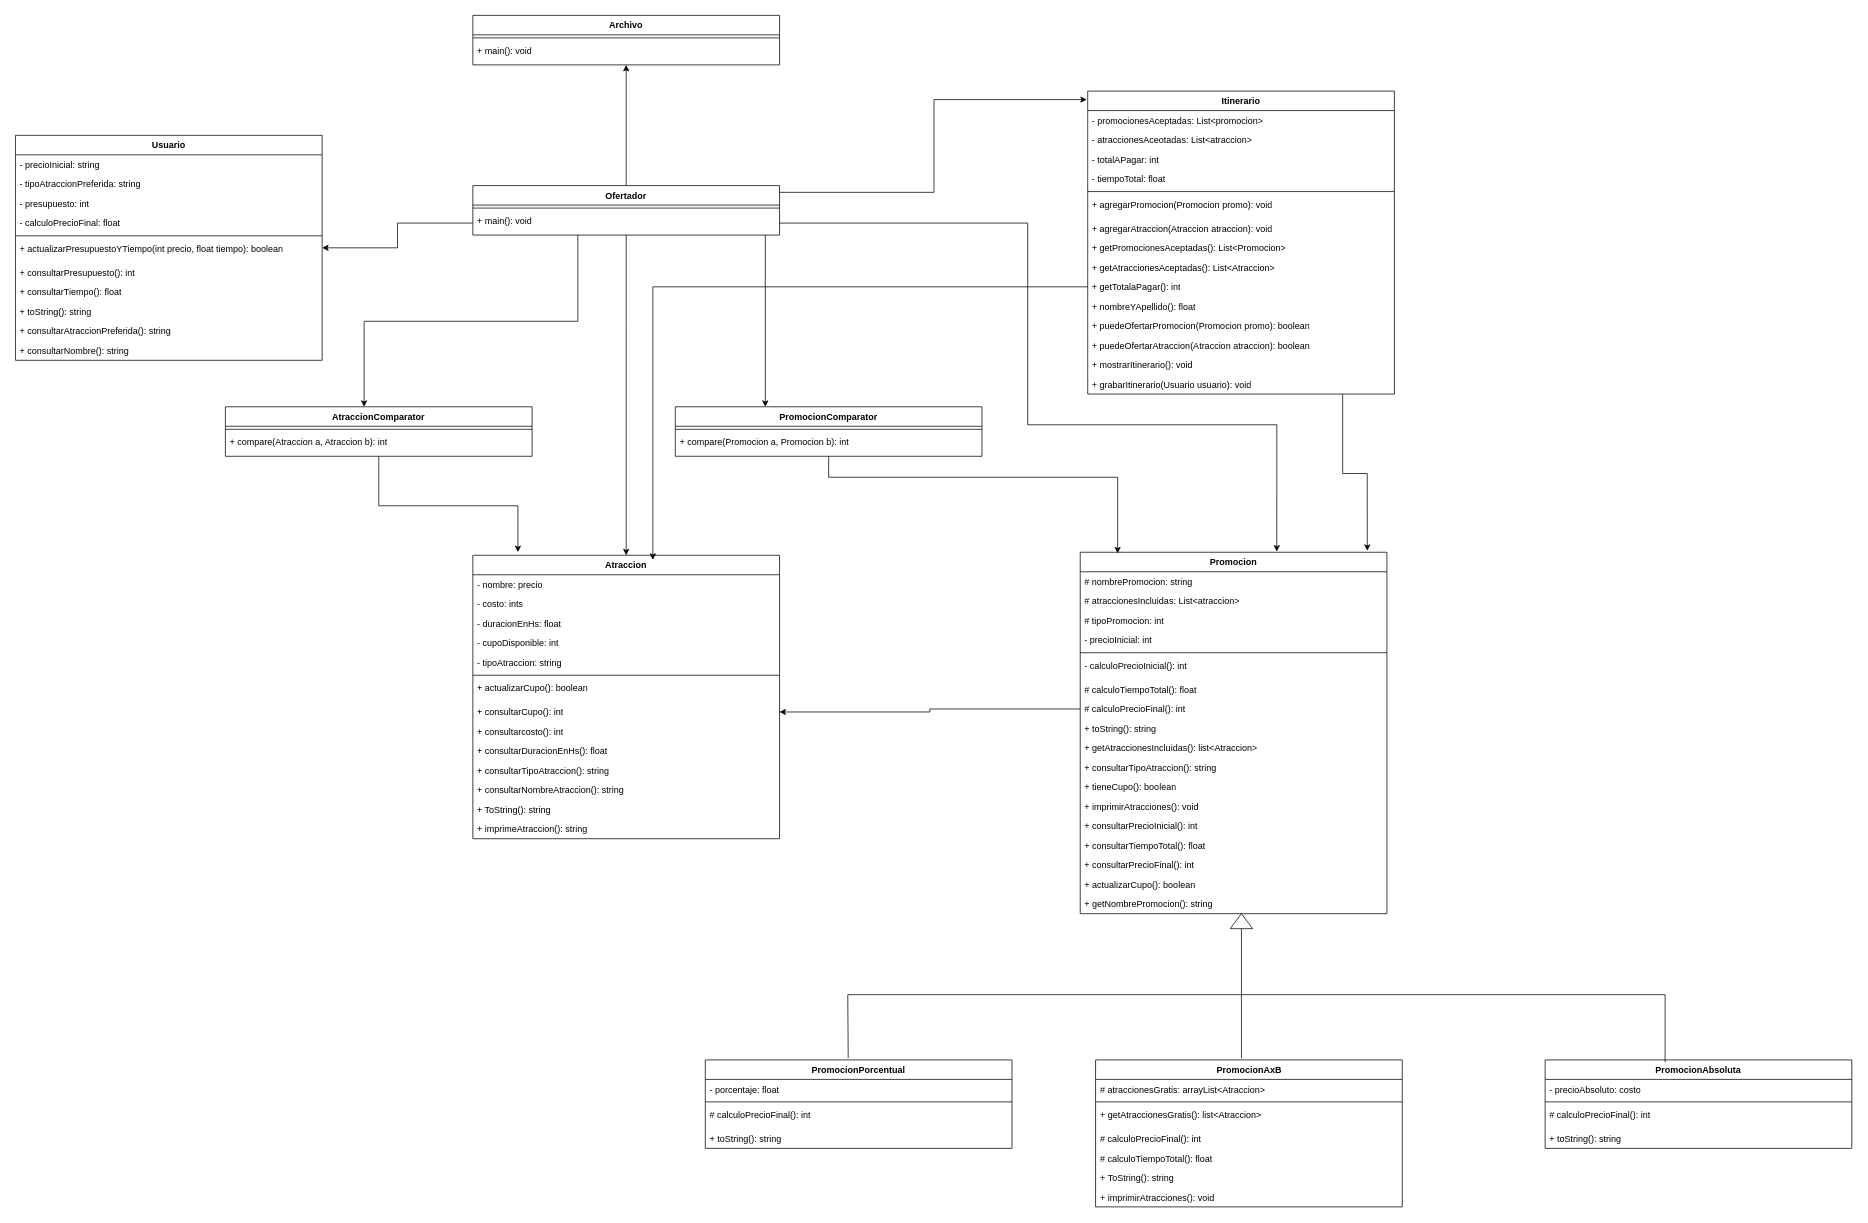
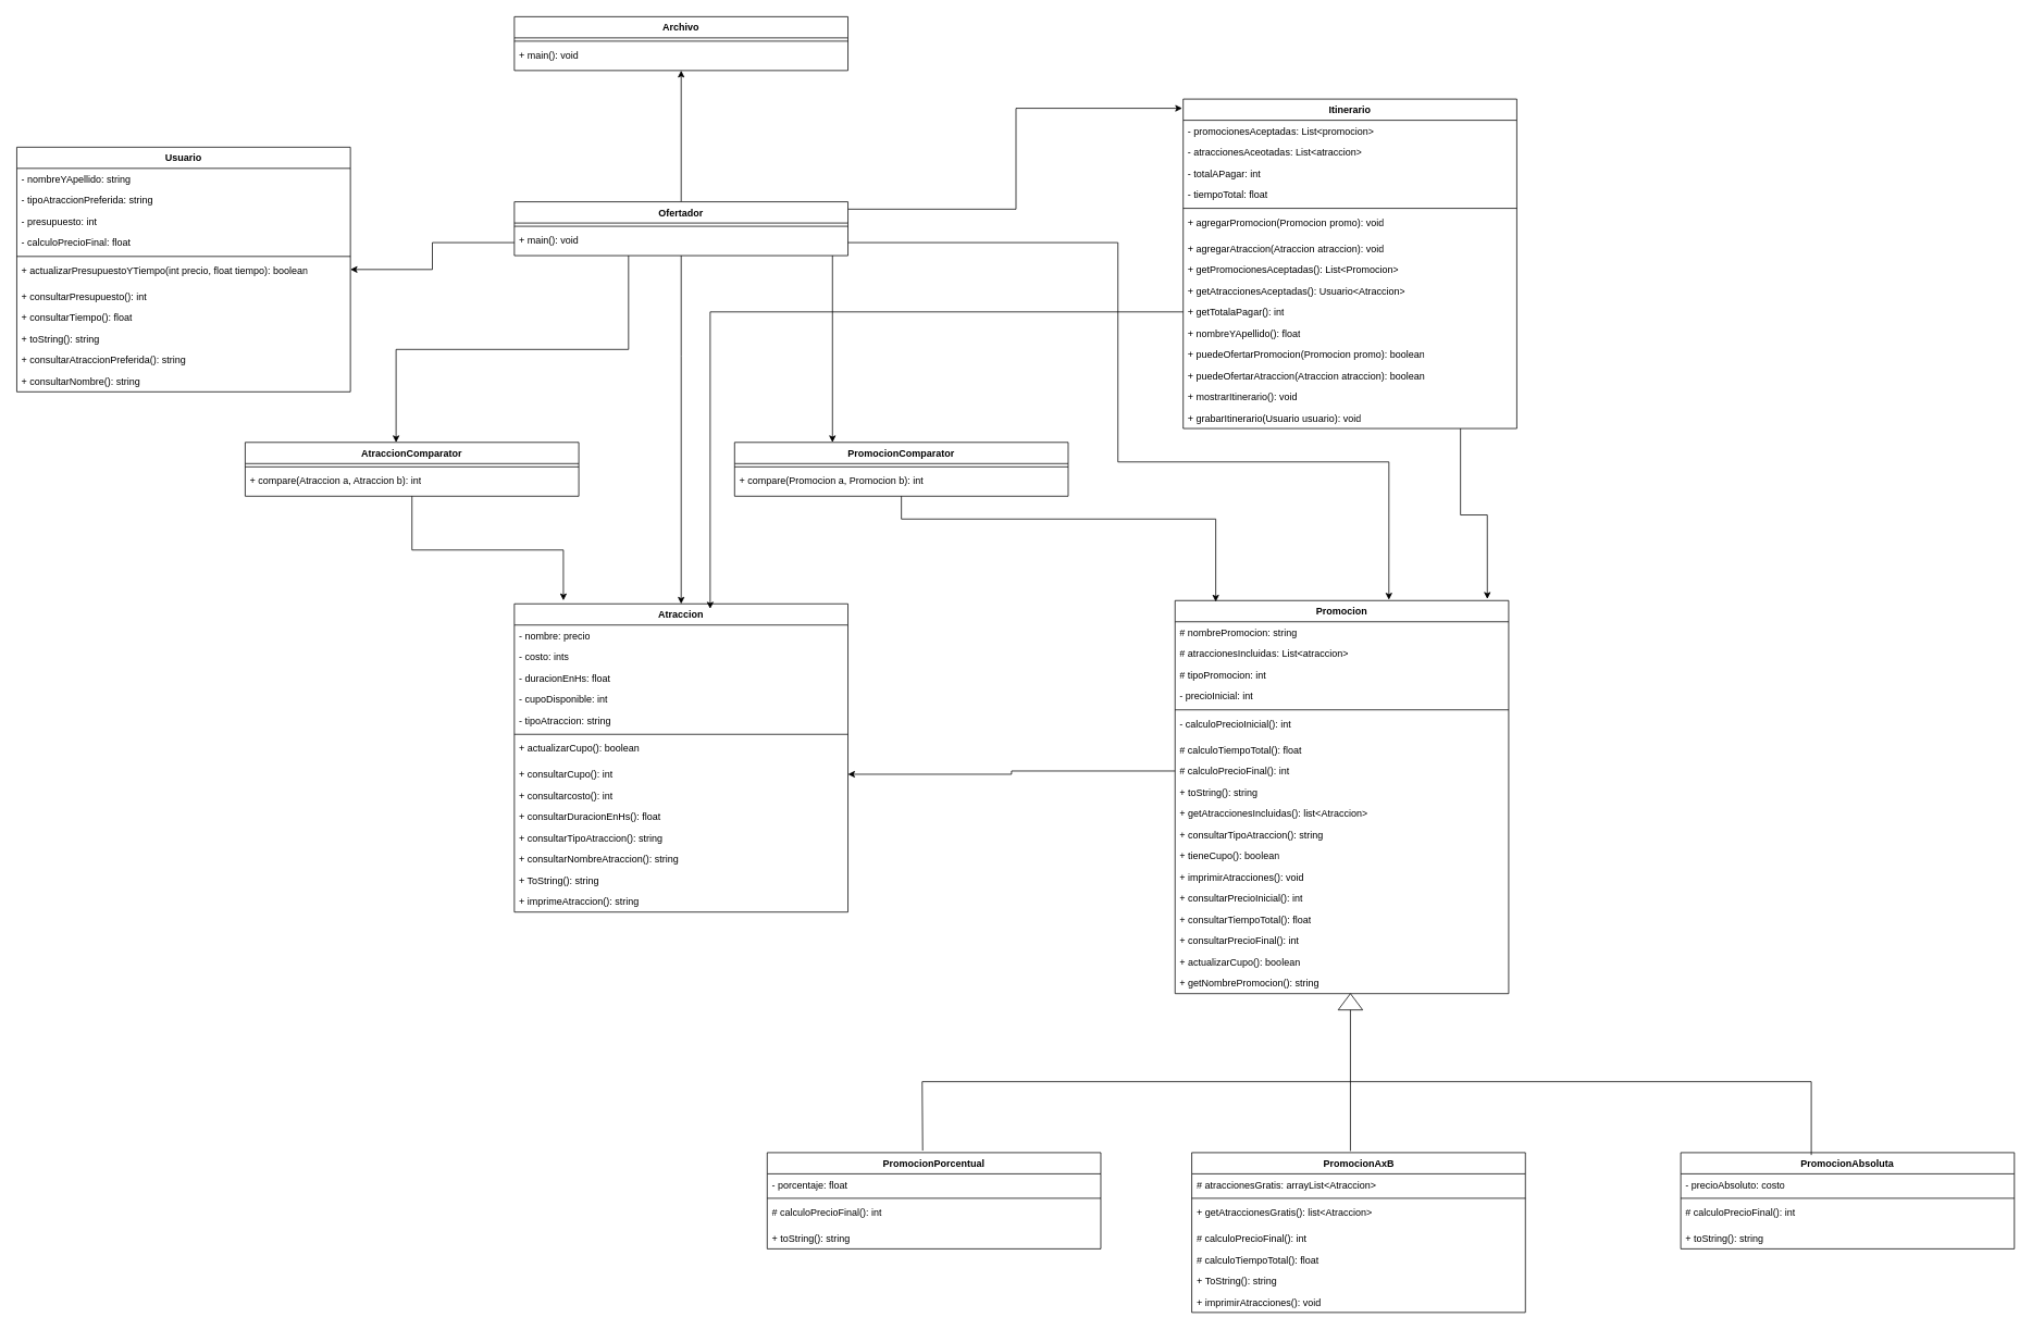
- <mxCell id="3" value="- precioInicial: string" style="text;strokeColor=none;fillColor=none;align=left;verticalAlign=top;spacingLeft=4;spacingRight=4;overflow=hidden;rotatable=0;points=[[0,0.5],[1,0.5]];portConstraint=eastwest;whiteSpace=wrap;html=1;" parent="2" vertex="1"><mxGeometry y="26" width="409" height="26" as="geometry" /></mxCell>
+ <mxCell id="3" value="- nombreYApellido: string" style="text;strokeColor=none;fillColor=none;align=left;verticalAlign=top;spacingLeft=4;spacingRight=4;overflow=hidden;rotatable=0;points=[[0,0.5],[1,0.5]];portConstraint=eastwest;whiteSpace=wrap;html=1;" parent="2" vertex="1"><mxGeometry y="26" width="409" height="26" as="geometry" /></mxCell>
- <mxCell id="60" value="+ getAtraccionesAceptadas(): List&amp;lt;Atraccion&amp;gt;" style="text;strokeColor=none;fillColor=none;align=left;verticalAlign=top;spacingLeft=4;spacingRight=4;overflow=hidden;rotatable=0;points=[[0,0.5],[1,0.5]];portConstraint=eastwest;whiteSpace=wrap;html=1;" parent="51" vertex="1"><mxGeometry y="222" width="409" height="26" as="geometry" /></mxCell>
+ <mxCell id="60" value="+ getAtraccionesAceptadas(): Usuario&amp;lt;Atraccion&amp;gt;" style="text;strokeColor=none;fillColor=none;align=left;verticalAlign=top;spacingLeft=4;spacingRight=4;overflow=hidden;rotatable=0;points=[[0,0.5],[1,0.5]];portConstraint=eastwest;whiteSpace=wrap;html=1;" parent="51" vertex="1"><mxGeometry y="222" width="409" height="26" as="geometry" /></mxCell>
